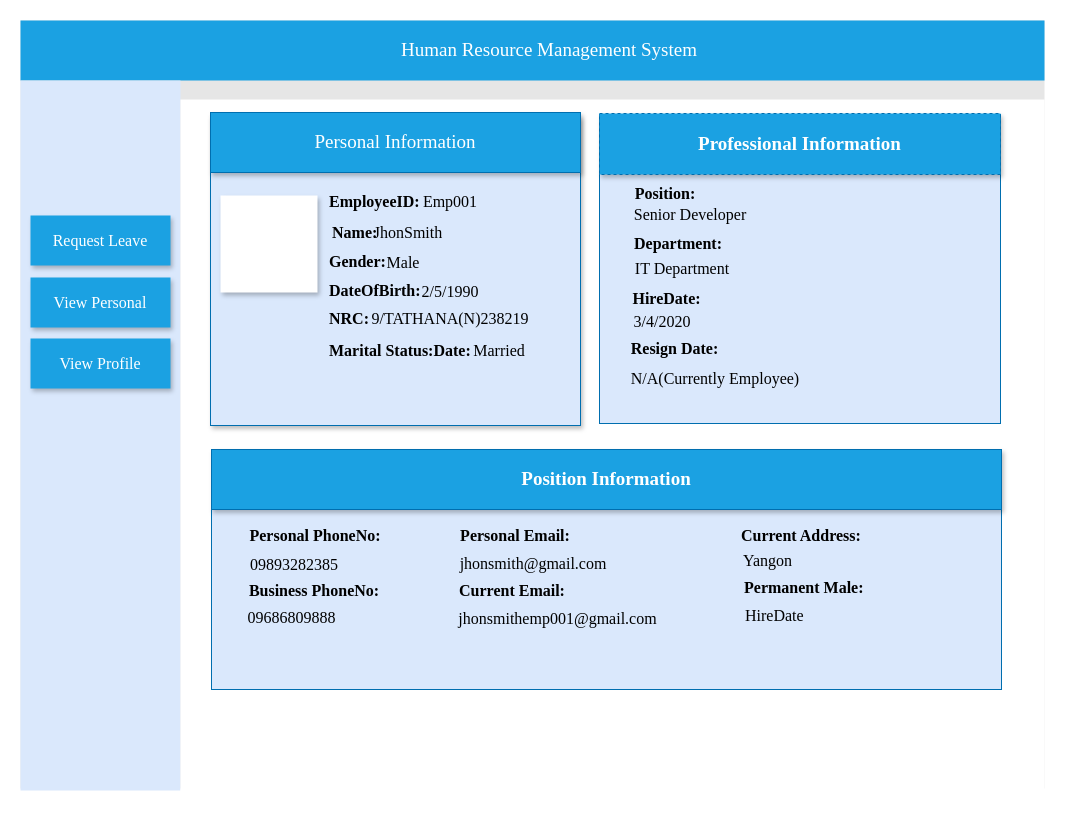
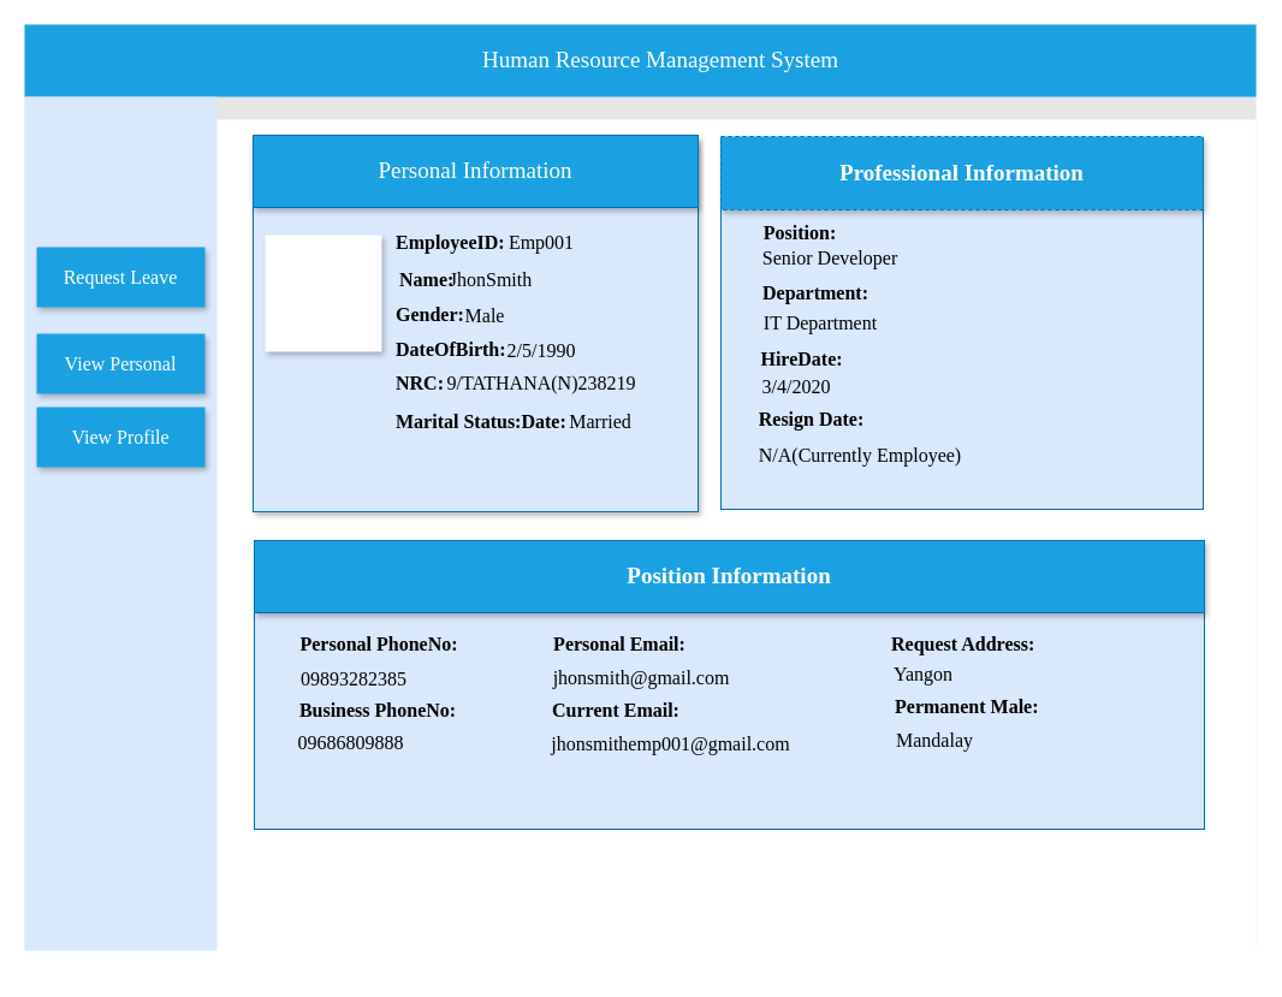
- <mxCell id="39" value="&lt;font face=&quot;Times New Roman&quot; style=&quot;font-size: 16px; color: rgb(255, 255, 255);&quot;&gt;Request Leave&lt;/font&gt;" style="rounded=0;whiteSpace=wrap;html=1;fillColor=#1BA1E2;strokeColor=none;shadow=1;" vertex="1" parent="1"><mxGeometry x="30" y="215" width="140" height="50" as="geometry" /></mxCell>
+ <mxCell id="39" value="&lt;font face=&quot;Times New Roman&quot; style=&quot;font-size: 16px; color: rgb(255, 255, 255);&quot;&gt;Request Leave&lt;/font&gt;" style="rounded=0;whiteSpace=wrap;html=1;fillColor=#1BA1E2;strokeColor=none;shadow=1;" vertex="1" parent="1"><mxGeometry x="30" y="205" width="140" height="50" as="geometry" /></mxCell>
- <mxCell id="35" value="&lt;font face=&quot;Times New Roman&quot;&gt;&lt;span style=&quot;font-size: 16px;&quot;&gt;&lt;b&gt;Current Address:&lt;/b&gt;&lt;/span&gt;&lt;/font&gt;" style="text;html=1;align=left;verticalAlign=middle;whiteSpace=wrap;rounded=0;" vertex="1" parent="1"><mxGeometry x="738.5" y="520" width="128" height="30" as="geometry" /></mxCell>
+ <mxCell id="35" value="&lt;font face=&quot;Times New Roman&quot;&gt;&lt;span style=&quot;font-size: 16px;&quot;&gt;&lt;b&gt;Request Address:&lt;/b&gt;&lt;/span&gt;&lt;/font&gt;" style="text;html=1;align=left;verticalAlign=middle;whiteSpace=wrap;rounded=0;" vertex="1" parent="1"><mxGeometry x="738.5" y="520" width="128" height="30" as="geometry" /></mxCell>
- <mxCell id="38" value="&lt;font face=&quot;Times New Roman&quot;&gt;&lt;span style=&quot;font-size: 16px;&quot;&gt;HireDate&lt;/span&gt;&lt;/font&gt;" style="text;html=1;align=left;verticalAlign=middle;whiteSpace=wrap;rounded=0;" vertex="1" parent="1"><mxGeometry x="743" y="600" width="61" height="30" as="geometry" /></mxCell>
+ <mxCell id="38" value="&lt;font face=&quot;Times New Roman&quot;&gt;&lt;span style=&quot;font-size: 16px;&quot;&gt;Mandalay&lt;/span&gt;&lt;/font&gt;" style="text;html=1;align=left;verticalAlign=middle;whiteSpace=wrap;rounded=0;" vertex="1" parent="1"><mxGeometry x="743" y="600" width="61" height="30" as="geometry" /></mxCell>
